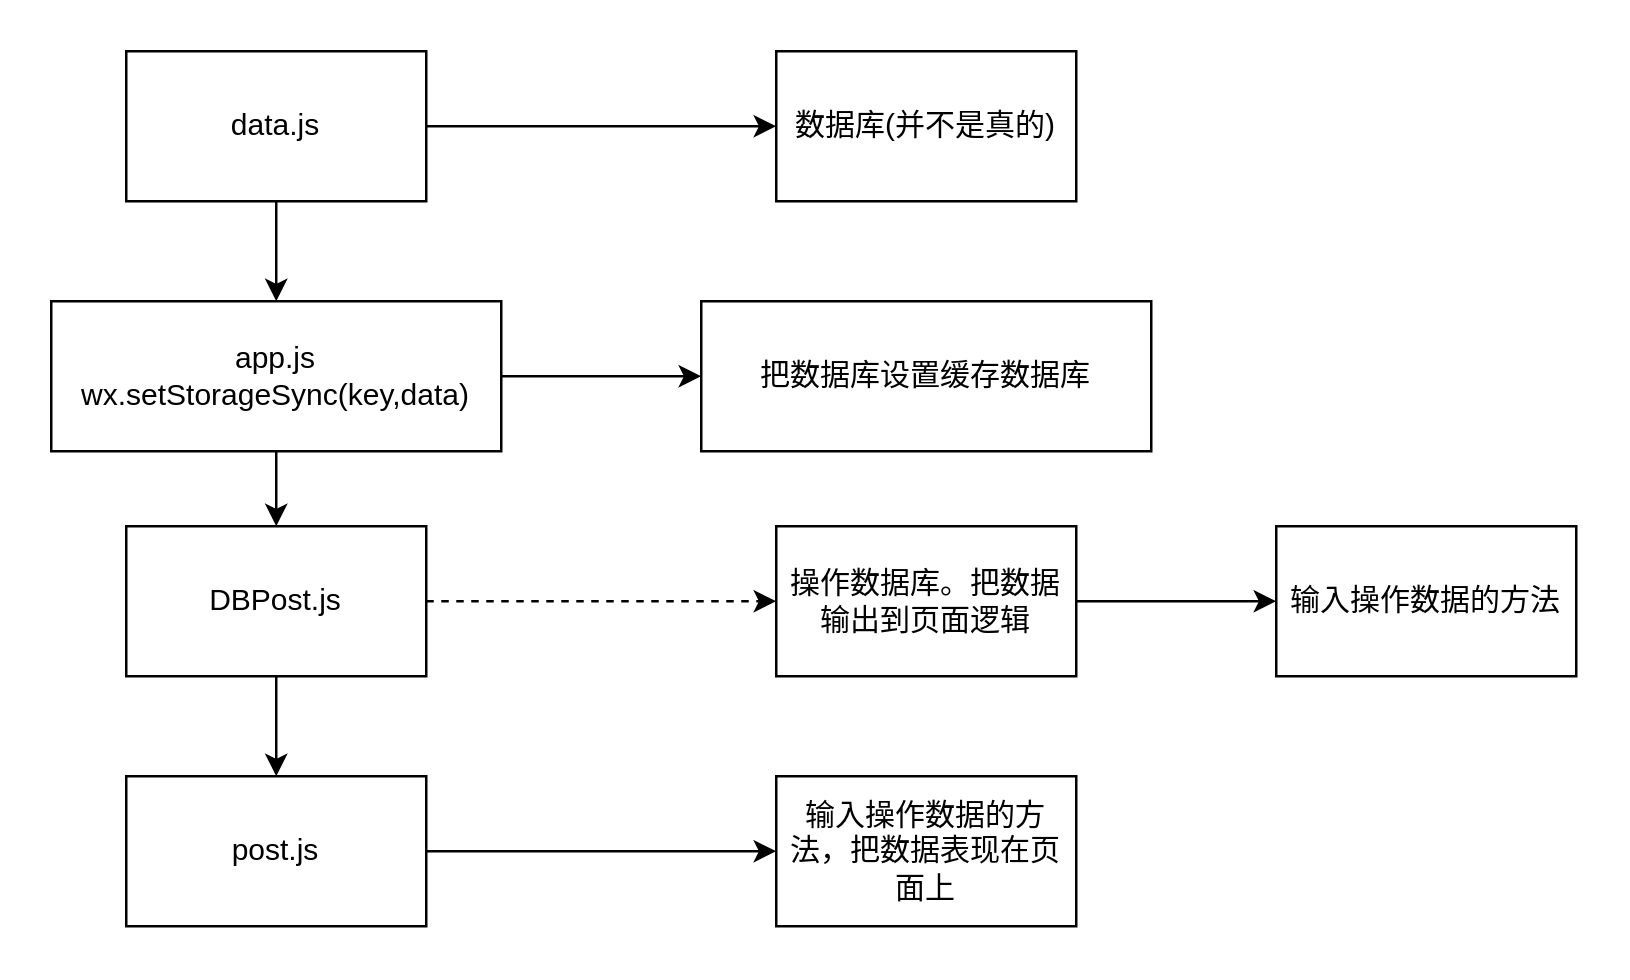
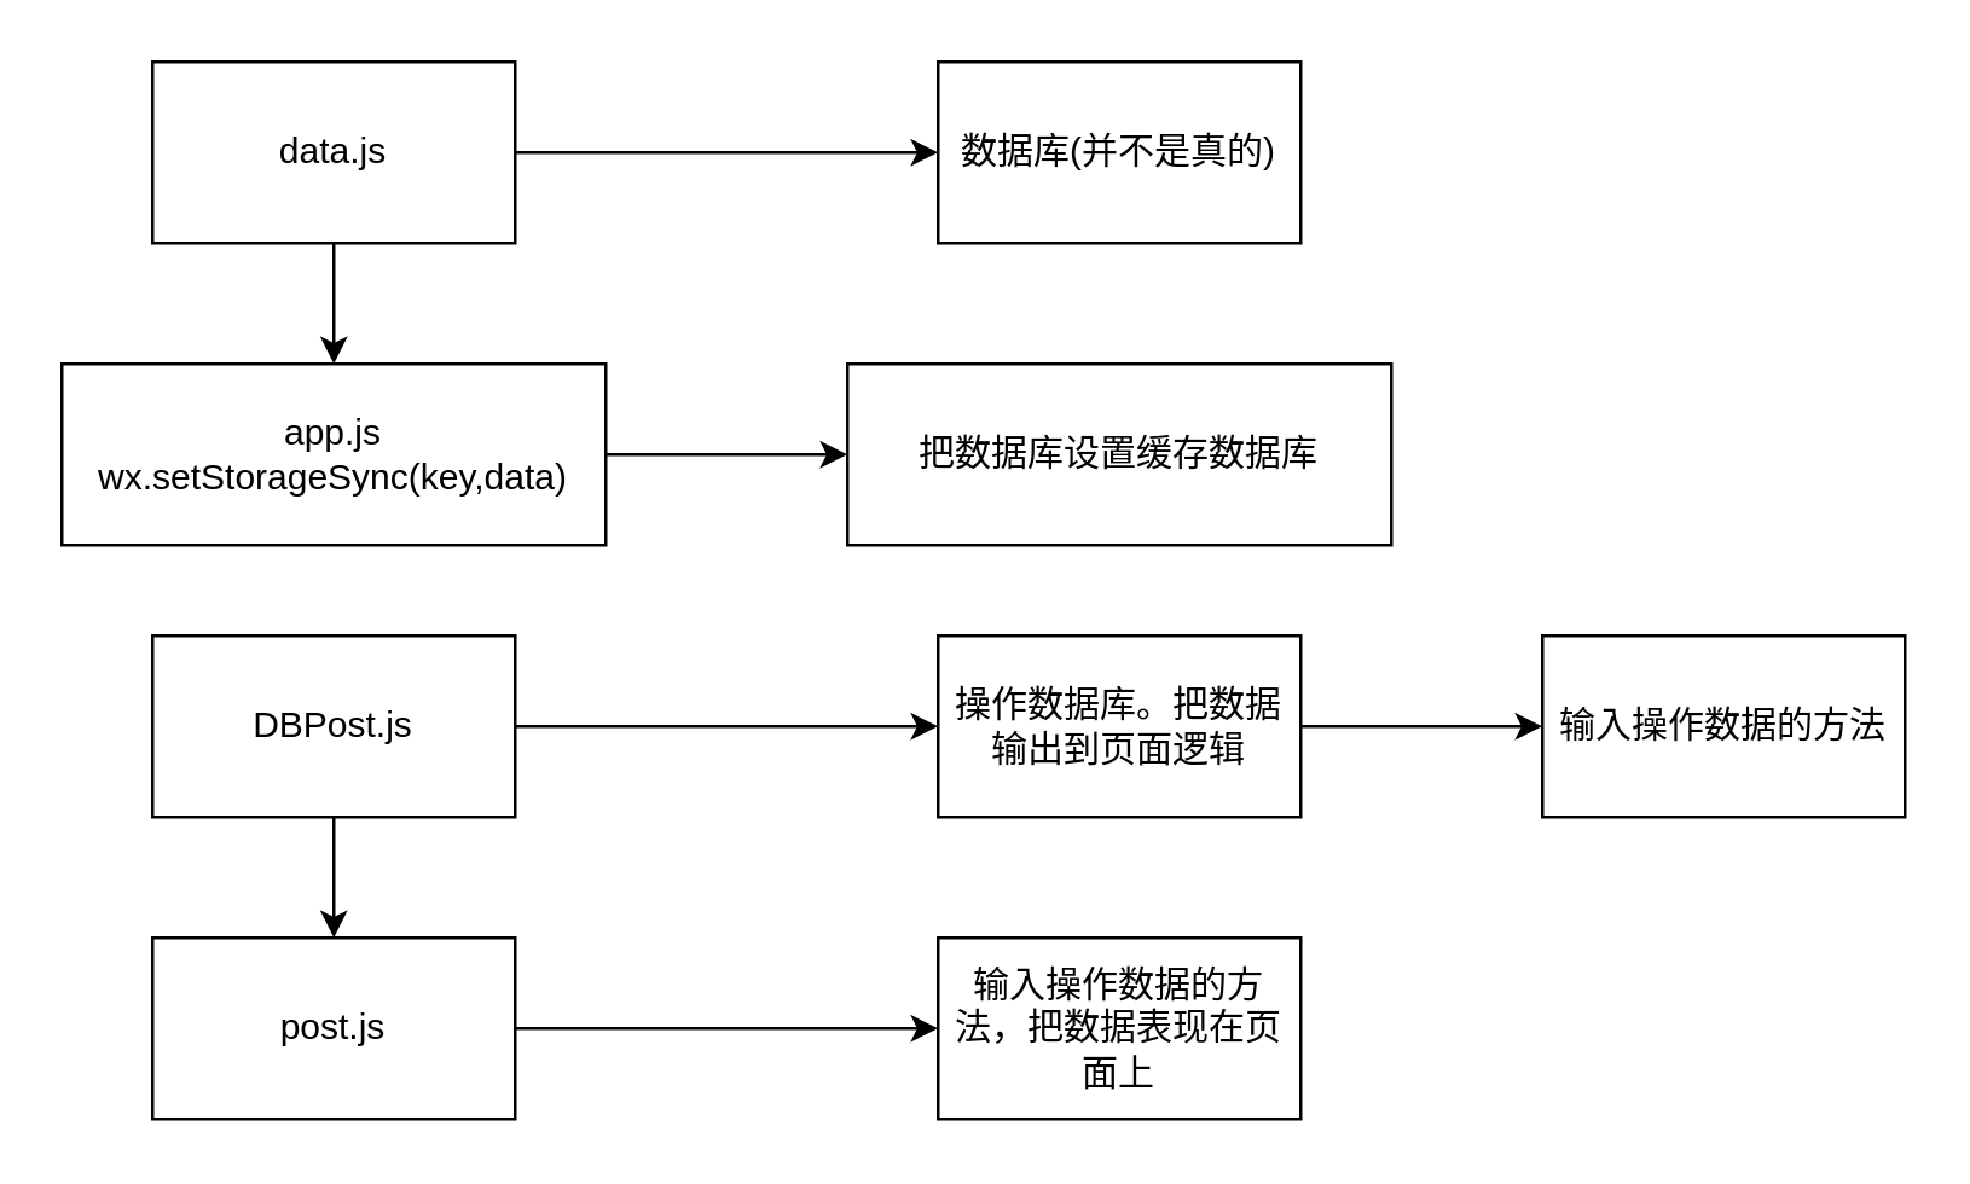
- <mxCell id="15" value="" style="edgeStyle=orthogonalEdgeStyle;rounded=0;orthogonalLoop=1;jettySize=auto;html=1;" parent="1" source="17" target="8" edge="1"><mxGeometry relative="1" as="geometry" /></mxCell>
- <mxCell id="7" value="" style="edgeStyle=orthogonalEdgeStyle;rounded=0;orthogonalLoop=1;jettySize=auto;html=1;dashed=1;" parent="1" source="8" target="10" edge="1"><mxGeometry relative="1" as="geometry" /></mxCell>
+ <mxCell id="7" value="" style="edgeStyle=orthogonalEdgeStyle;rounded=0;orthogonalLoop=1;jettySize=auto;html=1;" parent="1" source="8" target="10" edge="1"><mxGeometry relative="1" as="geometry" /></mxCell>
